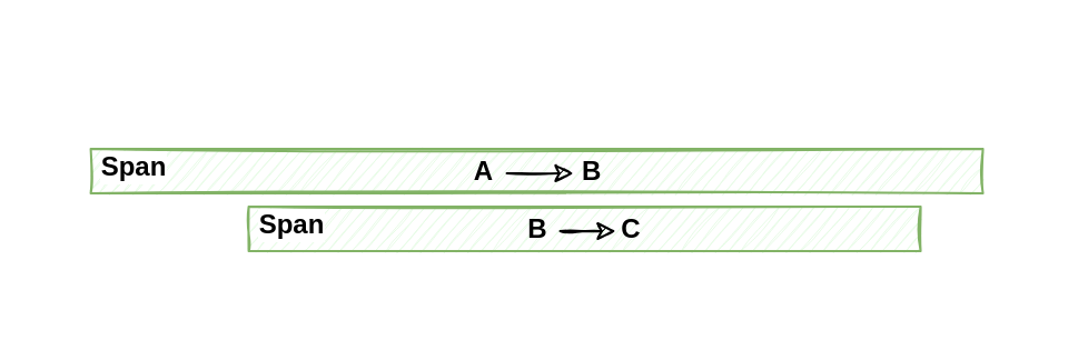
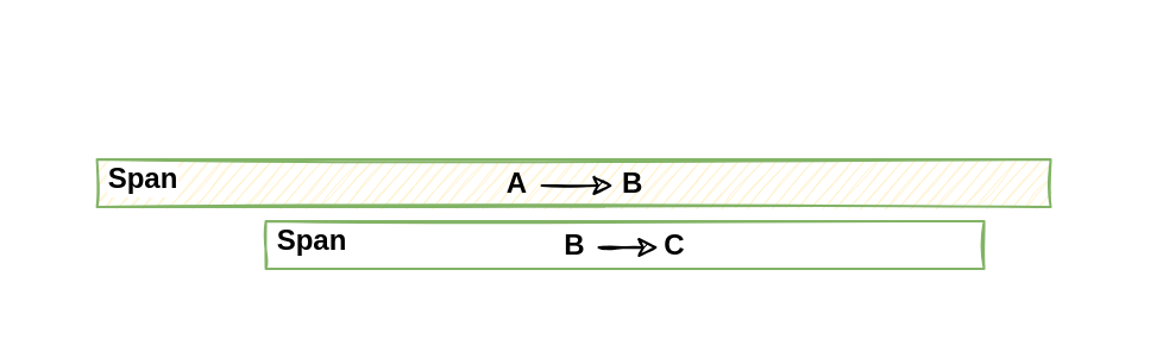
- <mxCell id="3" value="A&amp;nbsp; &amp;nbsp; &amp;nbsp; &amp;nbsp; &amp;nbsp; &amp;nbsp; B" style="html=1;strokeColor=#82b366;sketch=1;fontStyle=1;labelBackgroundColor=none;fillColor=#E8FCE7;" parent="1" vertex="1"><mxGeometry x="40.29" y="66.5" width="401" height="20" as="geometry" /></mxCell>
+ <mxCell id="3" value="A&amp;nbsp; &amp;nbsp; &amp;nbsp; &amp;nbsp; &amp;nbsp; &amp;nbsp; B" style="html=1;strokeColor=#82b366;sketch=1;fontStyle=1;labelBackgroundColor=none;fillColor=#fff2cc;" parent="1" vertex="1"><mxGeometry x="40.29" y="66.5" width="401" height="20" as="geometry" /></mxCell>
- <mxCell id="5" value="B&amp;nbsp; &amp;nbsp; &amp;nbsp; &amp;nbsp; &amp;nbsp; C" style="html=1;strokeColor=#82b366;sketch=1;fontStyle=1;labelBackgroundColor=none;fillColor=#E8FCE7;" parent="1" vertex="1"><mxGeometry x="111.29" y="92.5" width="302" height="20" as="geometry" /></mxCell>
+ <mxCell id="5" value="B&amp;nbsp; &amp;nbsp; &amp;nbsp; &amp;nbsp; &amp;nbsp; C" style="html=1;strokeColor=#82b366;sketch=1;fontStyle=1;labelBackgroundColor=none;fillColor=#ffffff;" parent="1" vertex="1"><mxGeometry x="111.29" y="92.5" width="302" height="20" as="geometry" /></mxCell>
